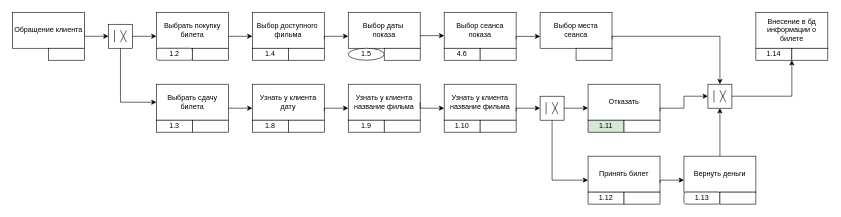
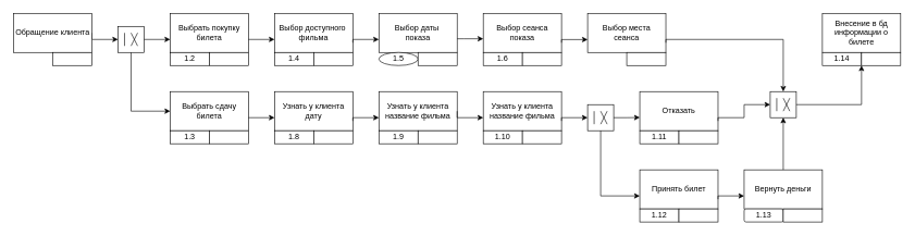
- <mxCell id="4" value="1.2" style="whiteSpace=wrap;html=1;rounded=1;" vertex="1" parent="2"><mxGeometry y="60" width="60" height="20" as="geometry" /></mxCell>
+ <mxCell id="4" value="1.2" style="rounded=0;whiteSpace=wrap;html=1;" vertex="1" parent="2"><mxGeometry y="60" width="60" height="20" as="geometry" /></mxCell>
- <mxCell id="31" value="4.6" style="rounded=0;whiteSpace=wrap;html=1;" vertex="1" parent="29"><mxGeometry y="60" width="60" height="20" as="geometry" /></mxCell>
+ <mxCell id="31" value="1.6" style="rounded=0;whiteSpace=wrap;html=1;" vertex="1" parent="29"><mxGeometry y="60" width="60" height="20" as="geometry" /></mxCell>
- <mxCell id="62" value="1.11" style="rounded=0;whiteSpace=wrap;html=1;fillColor=#d5e8d4;" vertex="1" parent="60"><mxGeometry y="60" width="60" height="20" as="geometry" /></mxCell>
+ <mxCell id="62" value="1.11" style="rounded=0;whiteSpace=wrap;html=1;" vertex="1" parent="60"><mxGeometry y="60" width="60" height="20" as="geometry" /></mxCell>
